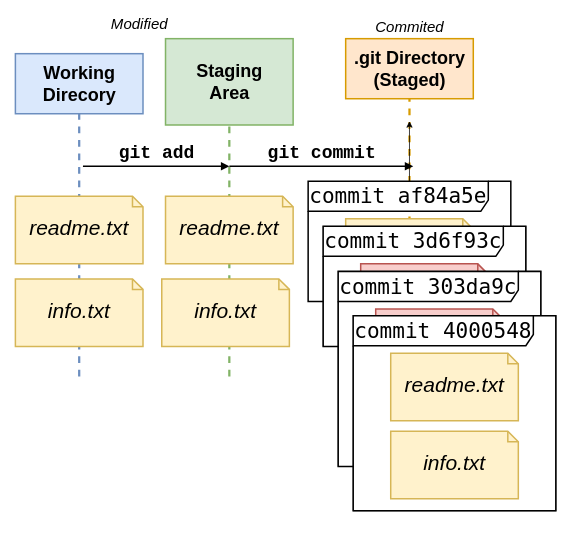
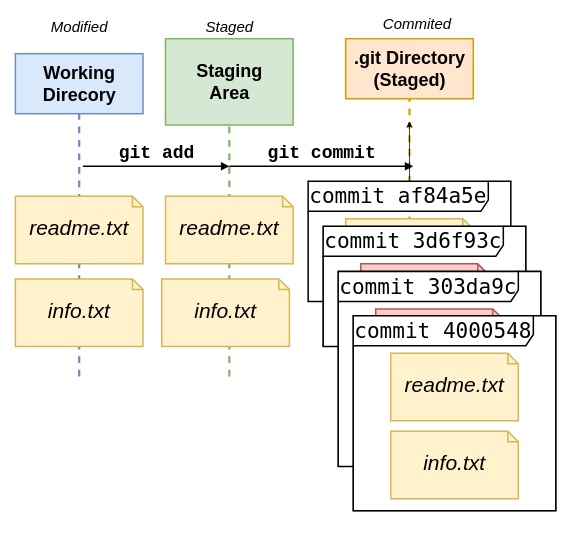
- <mxCell id="3" value="&lt;i style=&quot;font-size: 20px;&quot;&gt;Modified&lt;/i&gt;&lt;br style=&quot;font-size: 20px;&quot;&gt;" style="text;html=1;resizable=0;points=[];autosize=1;align=center;verticalAlign=top;spacingTop=-4;fontSize=20;" parent="1" vertex="1"><mxGeometry x="155" y="16" width="60" height="20" as="geometry" /></mxCell>
+ <mxCell id="3" value="&lt;i style=&quot;font-size: 20px;&quot;&gt;Modified&lt;/i&gt;&lt;br style=&quot;font-size: 20px;&quot;&gt;" style="text;html=1;resizable=0;points=[];autosize=1;align=center;verticalAlign=top;spacingTop=-4;fontSize=20;" parent="1" vertex="1"><mxGeometry x="75" y="21" width="60" height="20" as="geometry" /></mxCell>
+ <mxCell id="4" value="&lt;i style=&quot;font-size: 20px;&quot;&gt;Staged&lt;/i&gt;&lt;br style=&quot;font-size: 20px;&quot;&gt;" style="text;html=1;resizable=0;points=[];autosize=1;align=center;verticalAlign=top;spacingTop=-4;fontSize=20;" parent="1" vertex="1"><mxGeometry x="275" y="20" width="60" height="20" as="geometry" /></mxCell>
- <mxCell id="5" value="&lt;i style=&quot;font-size: 20px;&quot;&gt;Commited&lt;/i&gt;&lt;br style=&quot;font-size: 20px;&quot;&gt;" style="text;html=1;resizable=0;points=[];autosize=1;align=center;verticalAlign=top;spacingTop=-4;fontSize=20;" parent="1" vertex="1"><mxGeometry x="510" y="21" width="70" height="20" as="geometry" /></mxCell>
+ <mxCell id="5" value="&lt;i style=&quot;font-size: 20px;&quot;&gt;Commited&lt;/i&gt;&lt;br style=&quot;font-size: 20px;&quot;&gt;" style="text;html=1;resizable=0;points=[];autosize=1;align=center;verticalAlign=top;spacingTop=-4;fontSize=20;" parent="1" vertex="1"><mxGeometry x="520" y="16" width="70" height="20" as="geometry" /></mxCell>
